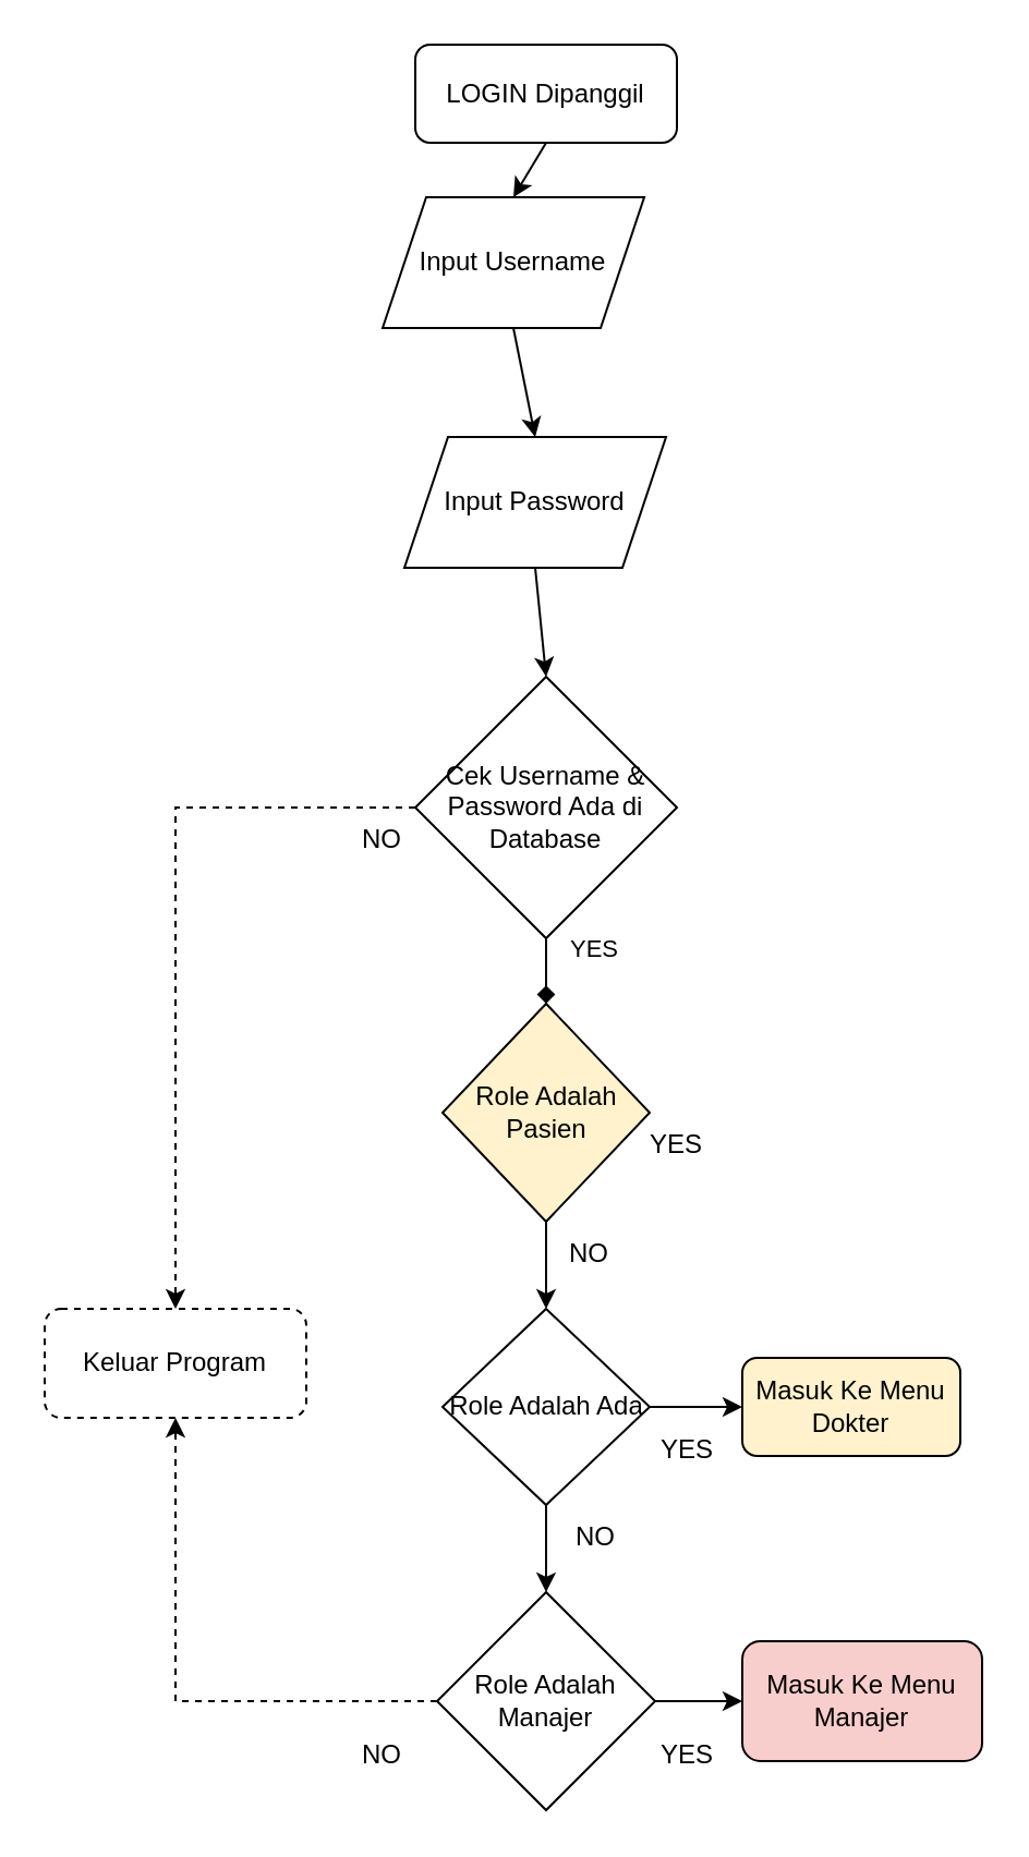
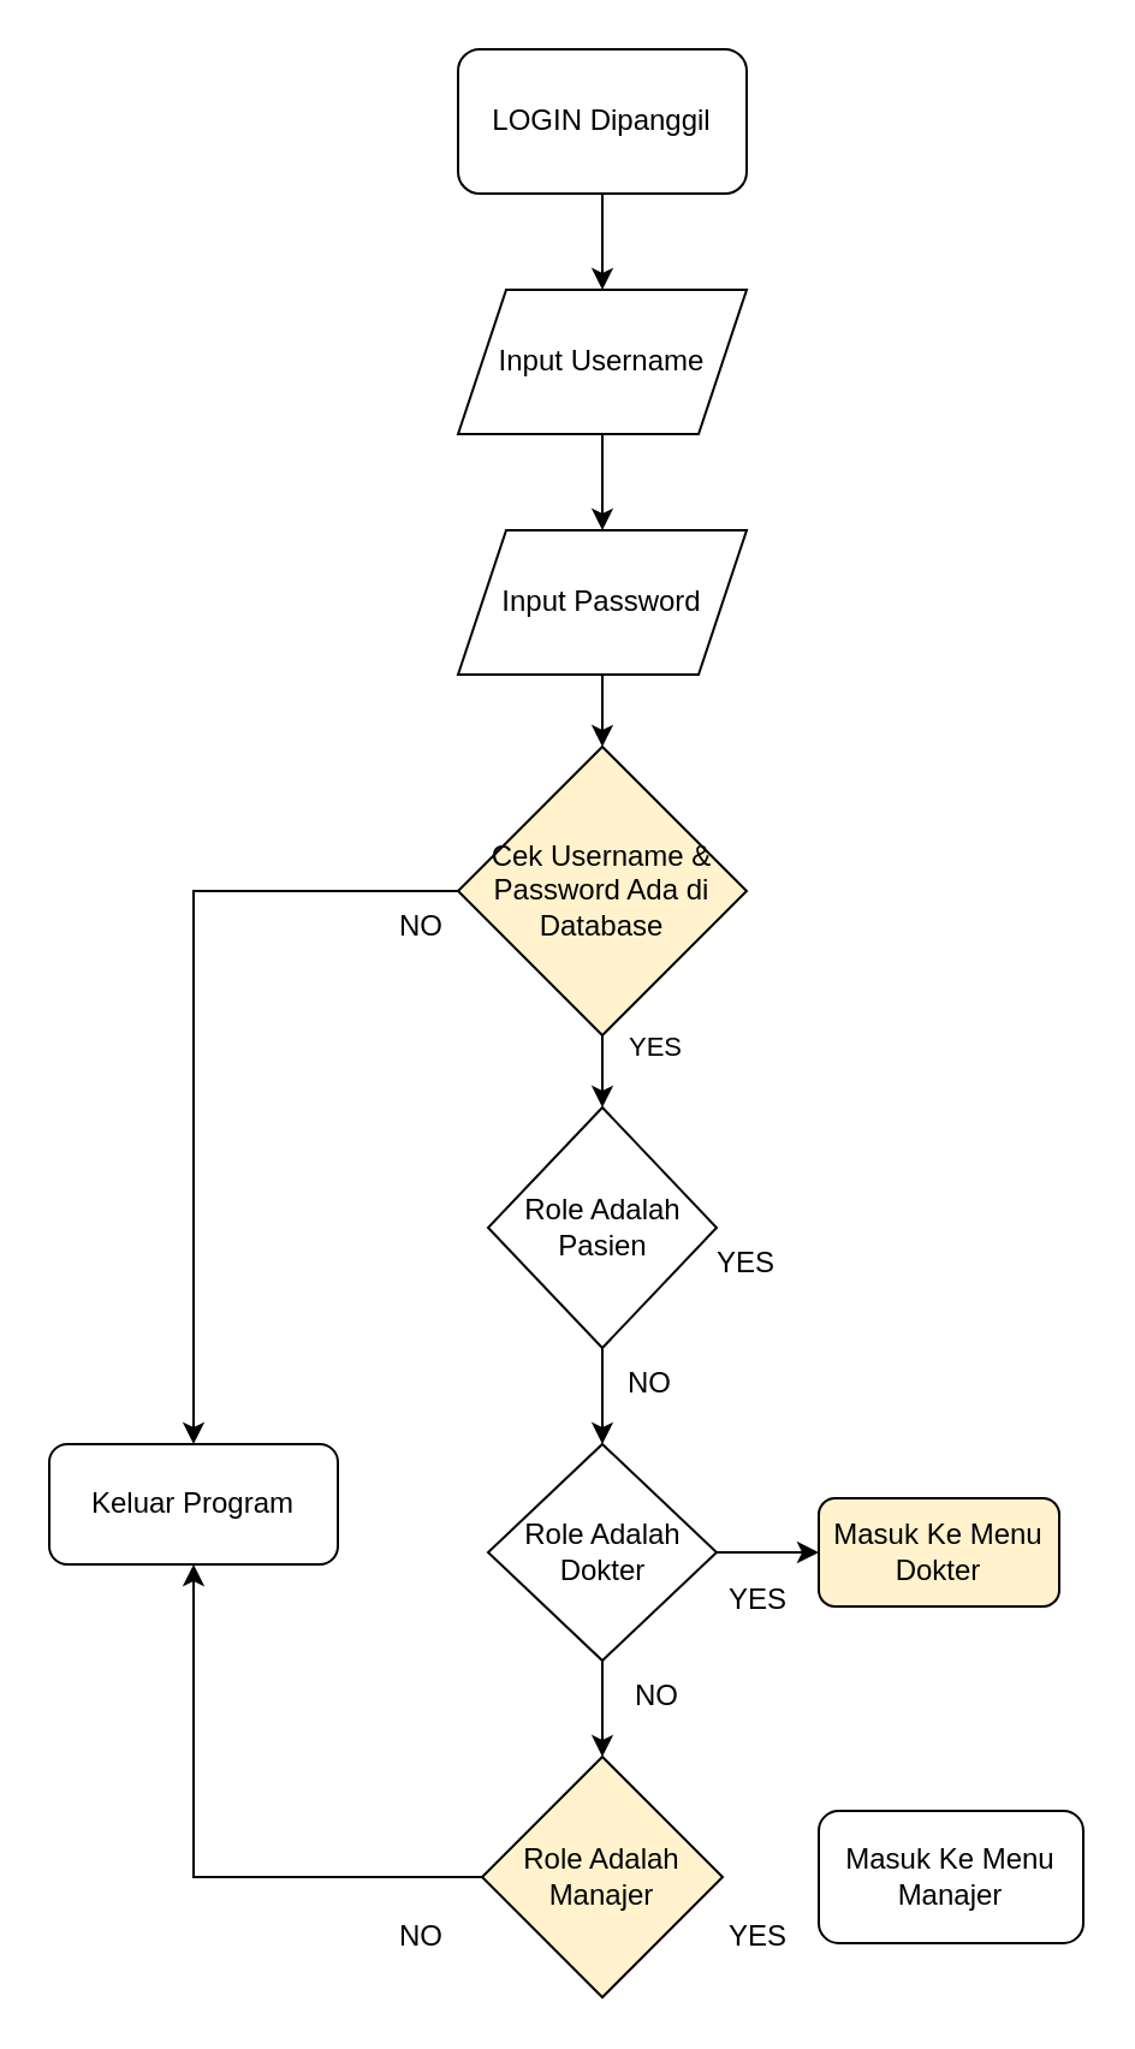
- <mxCell id="2" value="LOGIN Dipanggil" style="rounded=1;whiteSpace=wrap;html=1;" vertex="1" parent="1"><mxGeometry x="190" y="20" width="120" height="45" as="geometry" /></mxCell>
+ <mxCell id="2" value="LOGIN Dipanggil" style="rounded=1;whiteSpace=wrap;html=1;" vertex="1" parent="1"><mxGeometry x="190" y="20" width="120" height="60" as="geometry" /></mxCell>
- <mxCell id="3" value="Input Username" style="shape=parallelogram;perimeter=parallelogramPerimeter;whiteSpace=wrap;html=1;fixedSize=1;" vertex="1" parent="1"><mxGeometry x="175" y="90" width="120" height="60" as="geometry" /></mxCell>
+ <mxCell id="3" value="Input Username" style="shape=parallelogram;perimeter=parallelogramPerimeter;whiteSpace=wrap;html=1;fixedSize=1;" vertex="1" parent="1"><mxGeometry x="190" y="120" width="120" height="60" as="geometry" /></mxCell>
- <mxCell id="5" value="Input Password" style="shape=parallelogram;perimeter=parallelogramPerimeter;whiteSpace=wrap;html=1;fixedSize=1;" vertex="1" parent="1"><mxGeometry x="185" y="200" width="120" height="60" as="geometry" /></mxCell>
+ <mxCell id="5" value="Input Password" style="shape=parallelogram;perimeter=parallelogramPerimeter;whiteSpace=wrap;html=1;fixedSize=1;" vertex="1" parent="1"><mxGeometry x="190" y="220" width="120" height="60" as="geometry" /></mxCell>
- <mxCell id="9" value="Cek Username &amp;amp; Password Ada di Database" style="rhombus;whiteSpace=wrap;html=1;" vertex="1" parent="1"><mxGeometry x="190" y="310" width="120" height="120" as="geometry" /></mxCell>
+ <mxCell id="9" value="Cek Username &amp;amp; Password Ada di Database" style="rhombus;whiteSpace=wrap;html=1;fillColor=#fff2cc;" vertex="1" parent="1"><mxGeometry x="190" y="310" width="120" height="120" as="geometry" /></mxCell>
- <mxCell id="8" style="edgeStyle=orthogonalEdgeStyle;rounded=0;orthogonalLoop=1;jettySize=auto;html=1;exitX=0;exitY=0.5;exitDx=0;exitDy=0;entryX=0.5;entryY=0;entryDx=0;entryDy=0;dashed=1;" edge="1" parent="1" source="9" target="11"><mxGeometry relative="1" as="geometry" /></mxCell>
+ <mxCell id="8" style="edgeStyle=orthogonalEdgeStyle;rounded=0;orthogonalLoop=1;jettySize=auto;html=1;exitX=0;exitY=0.5;exitDx=0;exitDy=0;entryX=0.5;entryY=0;entryDx=0;entryDy=0;" edge="1" parent="1" source="9" target="11"><mxGeometry relative="1" as="geometry" /></mxCell>
- <mxCell id="7" style="edgeStyle=orthogonalEdgeStyle;rounded=0;orthogonalLoop=1;jettySize=auto;html=1;exitX=0.5;exitY=1;exitDx=0;exitDy=0;entryX=0.5;entryY=0;entryDx=0;entryDy=0;endArrow=diamond;" edge="1" parent="1" source="9" target="13"><mxGeometry relative="1" as="geometry" /></mxCell>
+ <mxCell id="7" style="edgeStyle=orthogonalEdgeStyle;rounded=0;orthogonalLoop=1;jettySize=auto;html=1;exitX=0.5;exitY=1;exitDx=0;exitDy=0;entryX=0.5;entryY=0;entryDx=0;entryDy=0;" edge="1" parent="1" source="9" target="13"><mxGeometry relative="1" as="geometry" /></mxCell>
- <mxCell id="13" value="Role Adalah Pasien" style="rhombus;whiteSpace=wrap;html=1;fillColor=#fff2cc;" vertex="1" parent="1"><mxGeometry x="202.5" y="460" width="95" height="100" as="geometry" /></mxCell>
+ <mxCell id="13" value="Role Adalah Pasien" style="rhombus;whiteSpace=wrap;html=1;" vertex="1" parent="1"><mxGeometry x="202.5" y="460" width="95" height="100" as="geometry" /></mxCell>
- <mxCell id="11" value="Keluar Program" style="rounded=1;whiteSpace=wrap;html=1;dashed=1;" vertex="1" parent="1"><mxGeometry x="20" y="600" width="120" height="50" as="geometry" /></mxCell>
+ <mxCell id="11" value="Keluar Program" style="rounded=1;whiteSpace=wrap;html=1;" vertex="1" parent="1"><mxGeometry x="20" y="600" width="120" height="50" as="geometry" /></mxCell>
- <mxCell id="16" value="Role Adalah Ada" style="rhombus;whiteSpace=wrap;html=1;" vertex="1" parent="1"><mxGeometry x="202.5" y="600" width="95" height="90" as="geometry" /></mxCell>
+ <mxCell id="16" value="Role Adalah Dokter" style="rhombus;whiteSpace=wrap;html=1;" vertex="1" parent="1"><mxGeometry x="202.5" y="600" width="95" height="90" as="geometry" /></mxCell>
- <mxCell id="18" style="edgeStyle=orthogonalEdgeStyle;rounded=0;orthogonalLoop=1;jettySize=auto;html=1;exitX=0;exitY=0.5;exitDx=0;exitDy=0;entryX=0.5;entryY=1;entryDx=0;entryDy=0;dashed=1;" edge="1" parent="1" source="19" target="11"><mxGeometry relative="1" as="geometry" /></mxCell>
+ <mxCell id="18" style="edgeStyle=orthogonalEdgeStyle;rounded=0;orthogonalLoop=1;jettySize=auto;html=1;exitX=0;exitY=0.5;exitDx=0;exitDy=0;entryX=0.5;entryY=1;entryDx=0;entryDy=0;" edge="1" parent="1" source="19" target="11"><mxGeometry relative="1" as="geometry" /></mxCell>
- <mxCell id="19" value="Role Adalah Manajer" style="rhombus;whiteSpace=wrap;html=1;" vertex="1" parent="1"><mxGeometry x="200" y="730" width="100" height="100" as="geometry" /></mxCell>
+ <mxCell id="19" value="Role Adalah Manajer" style="rhombus;whiteSpace=wrap;html=1;fillColor=#fff2cc;" vertex="1" parent="1"><mxGeometry x="200" y="730" width="100" height="100" as="geometry" /></mxCell>
- <mxCell id="17" style="edgeStyle=orthogonalEdgeStyle;rounded=0;orthogonalLoop=1;jettySize=auto;html=1;exitX=1;exitY=0.5;exitDx=0;exitDy=0;entryX=0;entryY=0.5;entryDx=0;entryDy=0;" edge="1" parent="1" source="19" target="21"><mxGeometry relative="1" as="geometry" /></mxCell>
- <mxCell id="21" value="Masuk Ke Menu Manajer" style="rounded=1;whiteSpace=wrap;html=1;fillColor=#f8cecc;" vertex="1" parent="1"><mxGeometry x="340" y="752.5" width="110" height="55" as="geometry" /></mxCell>
+ <mxCell id="21" value="Masuk Ke Menu Manajer" style="rounded=1;whiteSpace=wrap;html=1;" vertex="1" parent="1"><mxGeometry x="340" y="752.5" width="110" height="55" as="geometry" /></mxCell>
